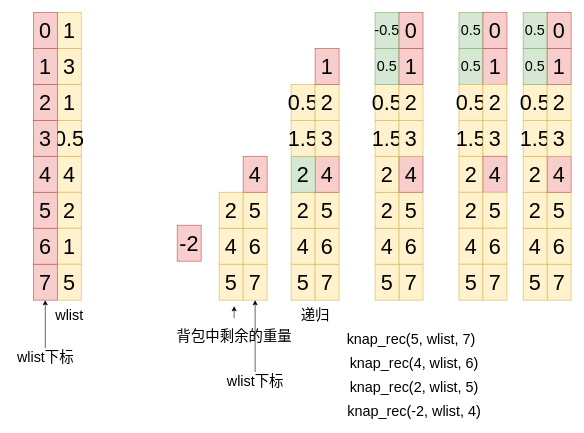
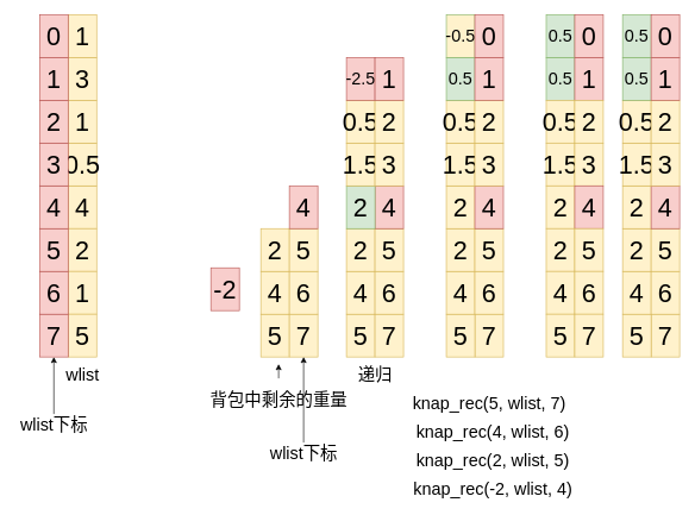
- <mxCell id="62" value="&lt;font style=&quot;font-size: 24px&quot;&gt;-0.5&lt;/font&gt;" style="rounded=0;whiteSpace=wrap;html=1;fillColor=#d5e8d4;strokeColor=#82b366;" vertex="1" parent="1"><mxGeometry x="625" y="20" width="40" height="60" as="geometry" /></mxCell>
+ <mxCell id="62" value="&lt;font style=&quot;font-size: 24px&quot;&gt;-0.5&lt;/font&gt;" style="rounded=0;whiteSpace=wrap;html=1;fillColor=#fff2cc;strokeColor=#82b366;" vertex="1" parent="1"><mxGeometry x="625" y="20" width="40" height="60" as="geometry" /></mxCell>
+ <mxCell id="46" value="&lt;font style=&quot;font-size: 24px&quot;&gt;-2.5&lt;/font&gt;" style="rounded=0;whiteSpace=wrap;html=1;fillColor=#f8cecc;strokeColor=#b85450;" vertex="1" parent="1"><mxGeometry x="485" y="80" width="40" height="60" as="geometry" /></mxCell>
